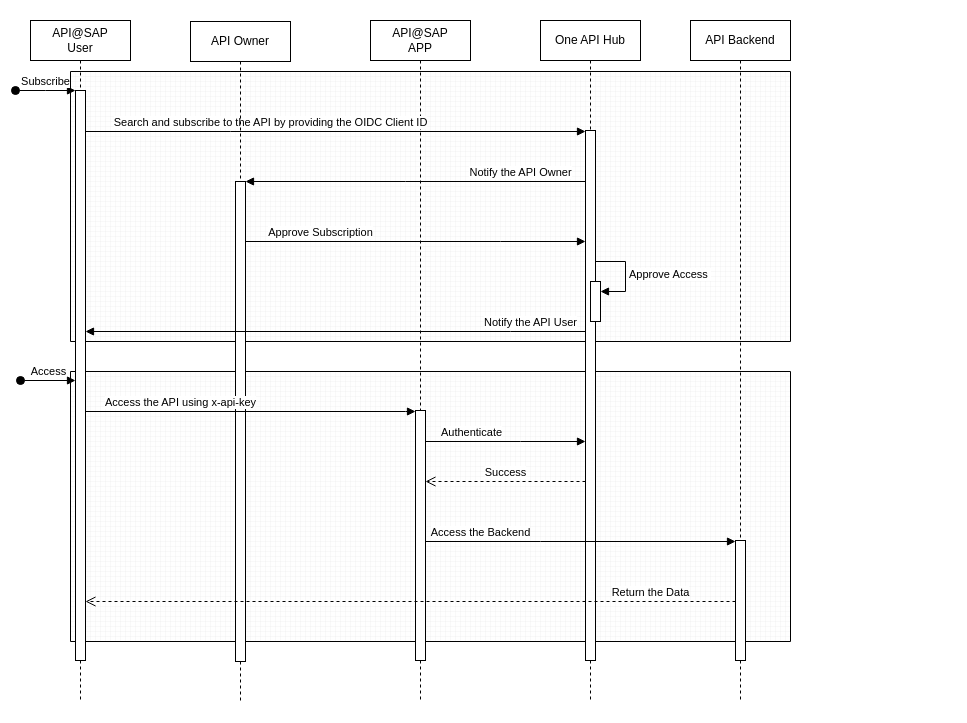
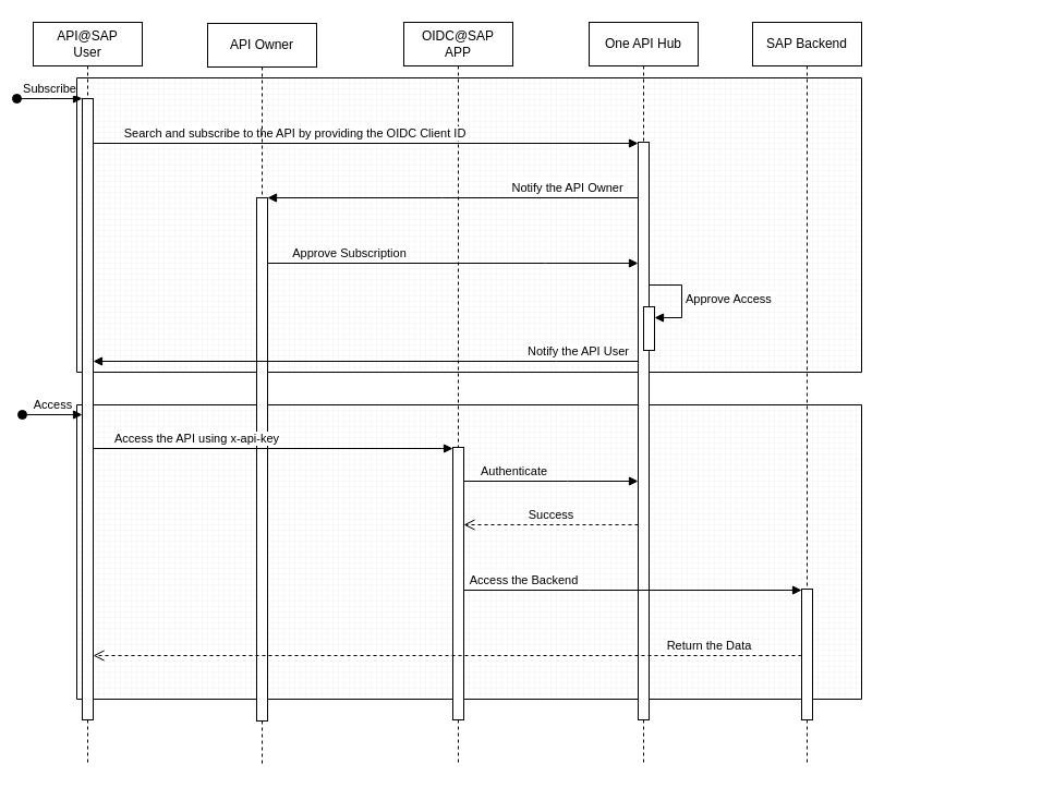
- <mxCell id="7" value="API@SAP&lt;br&gt;APP" style="shape=umlLifeline;perimeter=lifelinePerimeter;whiteSpace=wrap;html=1;container=0;dropTarget=0;collapsible=0;recursiveResize=0;outlineConnect=0;portConstraint=eastwest;newEdgeStyle={&quot;edgeStyle&quot;:&quot;elbowEdgeStyle&quot;,&quot;elbow&quot;:&quot;vertical&quot;,&quot;curved&quot;:0,&quot;rounded&quot;:0};" parent="1" vertex="1"><mxGeometry x="370" y="20" width="100" height="681" as="geometry" /></mxCell>
+ <mxCell id="7" value="OIDC@SAP&lt;br&gt;APP" style="shape=umlLifeline;perimeter=lifelinePerimeter;whiteSpace=wrap;html=1;container=0;dropTarget=0;collapsible=0;recursiveResize=0;outlineConnect=0;portConstraint=eastwest;newEdgeStyle={&quot;edgeStyle&quot;:&quot;elbowEdgeStyle&quot;,&quot;elbow&quot;:&quot;vertical&quot;,&quot;curved&quot;:0,&quot;rounded&quot;:0};" parent="1" vertex="1"><mxGeometry x="370" y="20" width="100" height="681" as="geometry" /></mxCell>
- <mxCell id="14" value="API Backend" style="shape=umlLifeline;perimeter=lifelinePerimeter;whiteSpace=wrap;html=1;container=0;dropTarget=0;collapsible=0;recursiveResize=0;outlineConnect=0;portConstraint=eastwest;newEdgeStyle={&quot;edgeStyle&quot;:&quot;elbowEdgeStyle&quot;,&quot;elbow&quot;:&quot;vertical&quot;,&quot;curved&quot;:0,&quot;rounded&quot;:0};" parent="1" vertex="1"><mxGeometry x="690" y="20" width="100" height="681" as="geometry" /></mxCell>
+ <mxCell id="14" value="SAP Backend" style="shape=umlLifeline;perimeter=lifelinePerimeter;whiteSpace=wrap;html=1;container=0;dropTarget=0;collapsible=0;recursiveResize=0;outlineConnect=0;portConstraint=eastwest;newEdgeStyle={&quot;edgeStyle&quot;:&quot;elbowEdgeStyle&quot;,&quot;elbow&quot;:&quot;vertical&quot;,&quot;curved&quot;:0,&quot;rounded&quot;:0};" parent="1" vertex="1"><mxGeometry x="690" y="20" width="100" height="681" as="geometry" /></mxCell>
